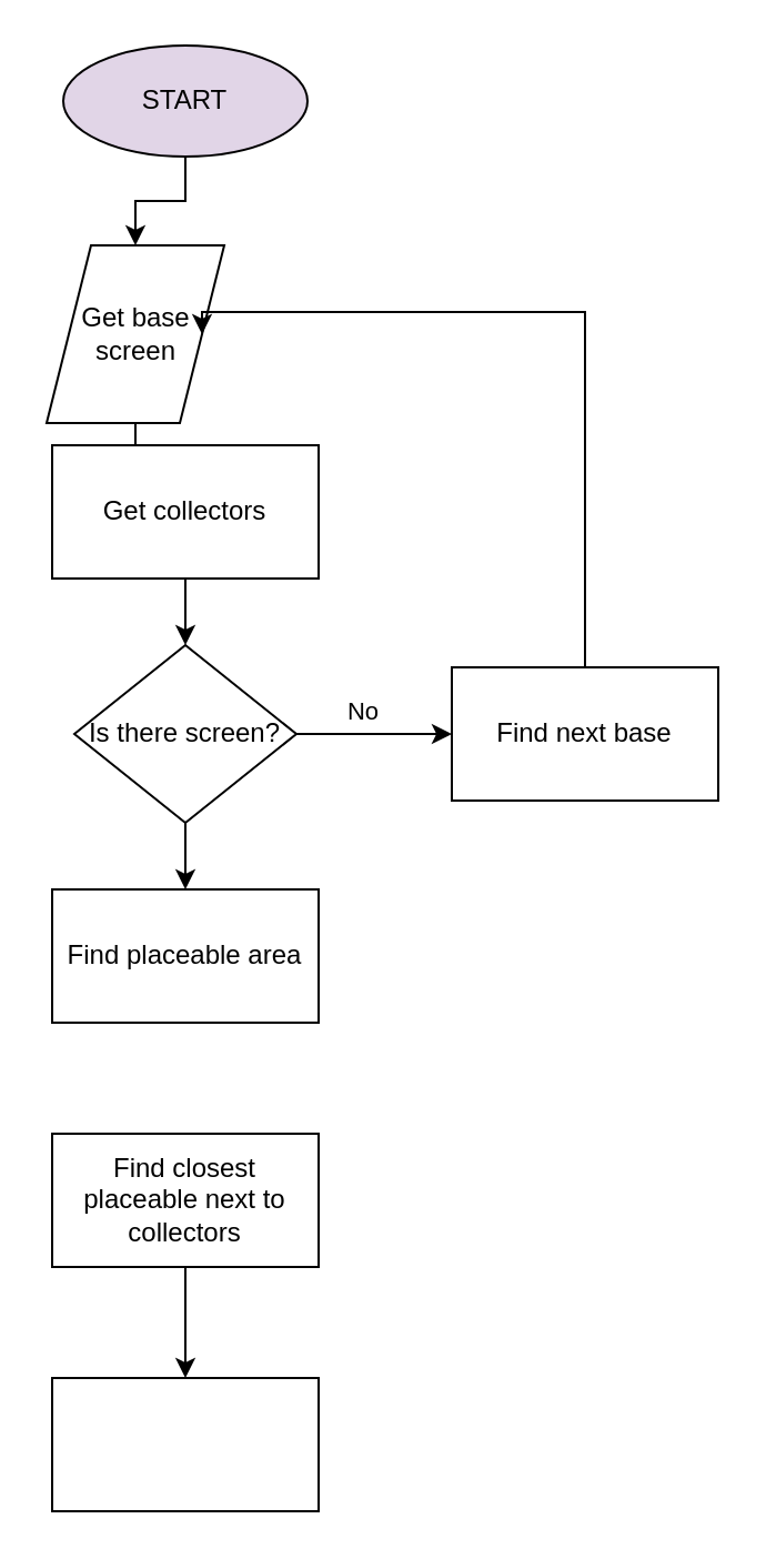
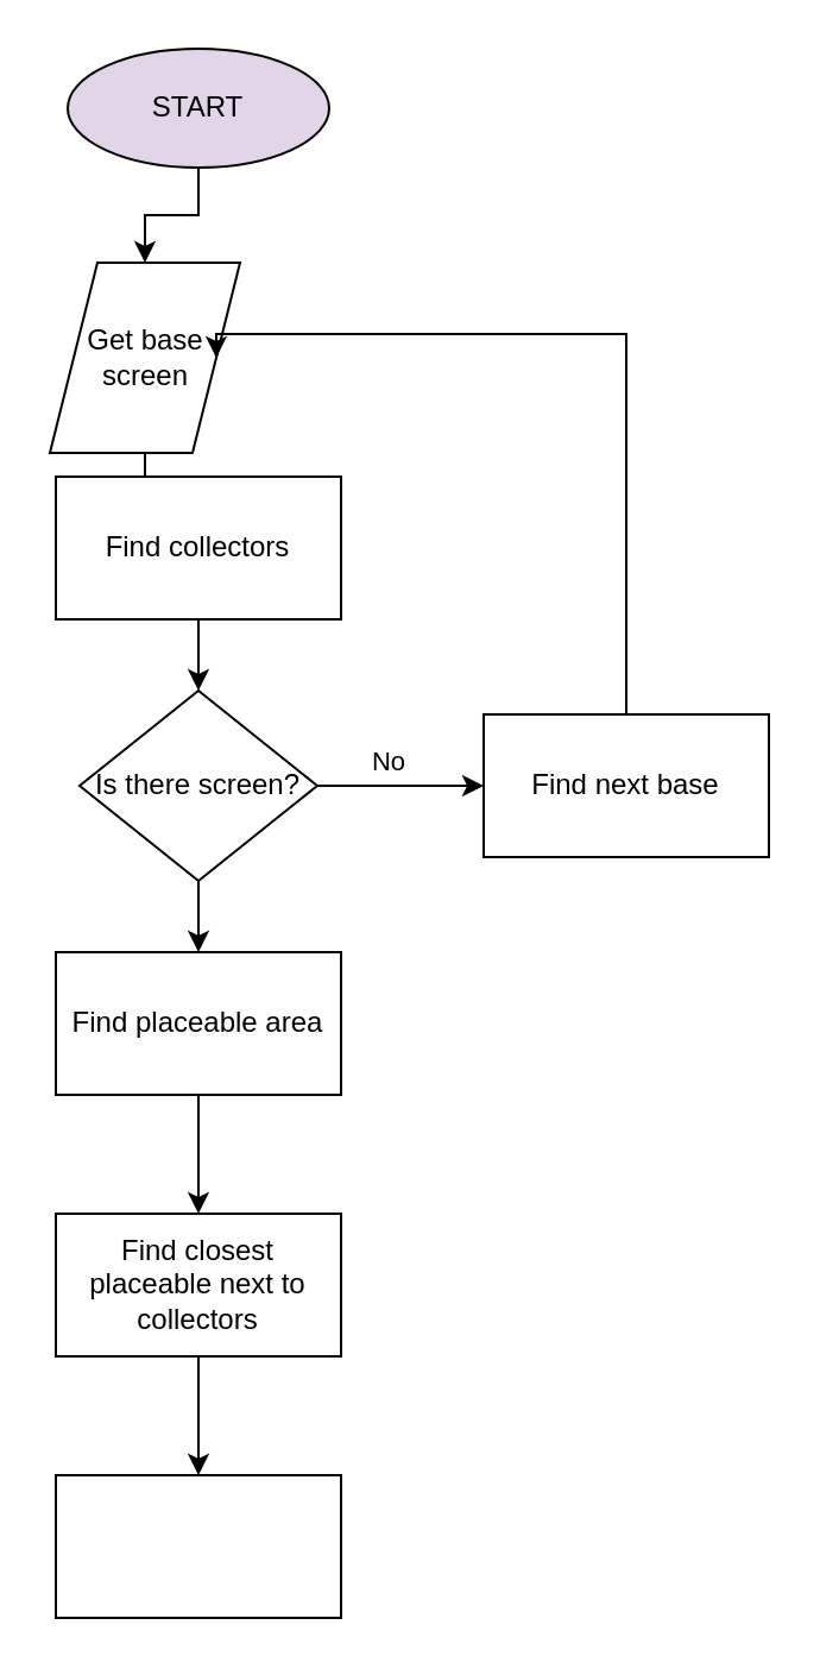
- <mxCell id="7" value="Get collectors" style="whiteSpace=wrap;html=1;" vertex="1" parent="1"><mxGeometry x="23" y="200" width="120" height="60" as="geometry" /></mxCell>
+ <mxCell id="7" value="Find collectors" style="whiteSpace=wrap;html=1;" vertex="1" parent="1"><mxGeometry x="23" y="200" width="120" height="60" as="geometry" /></mxCell>
+ <mxCell id="13" value="" style="edgeStyle=orthogonalEdgeStyle;rounded=0;orthogonalLoop=1;jettySize=auto;html=1;" edge="1" parent="1" source="14" target="16"><mxGeometry relative="1" as="geometry" /></mxCell>
